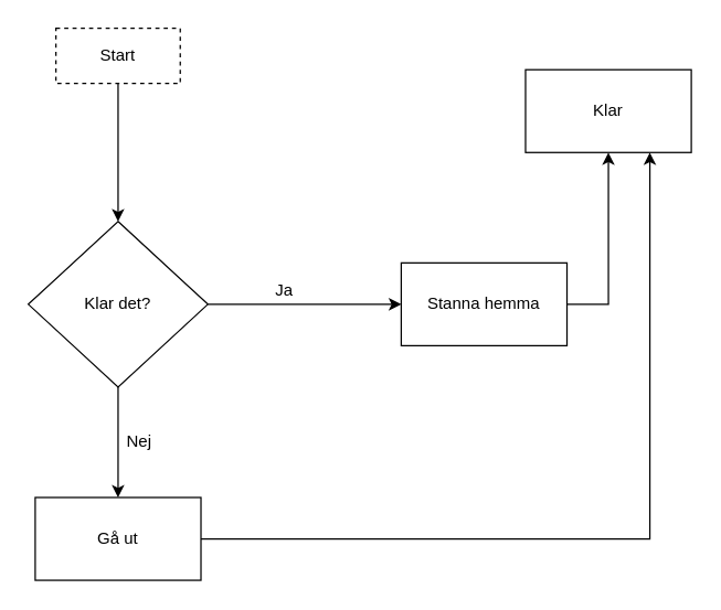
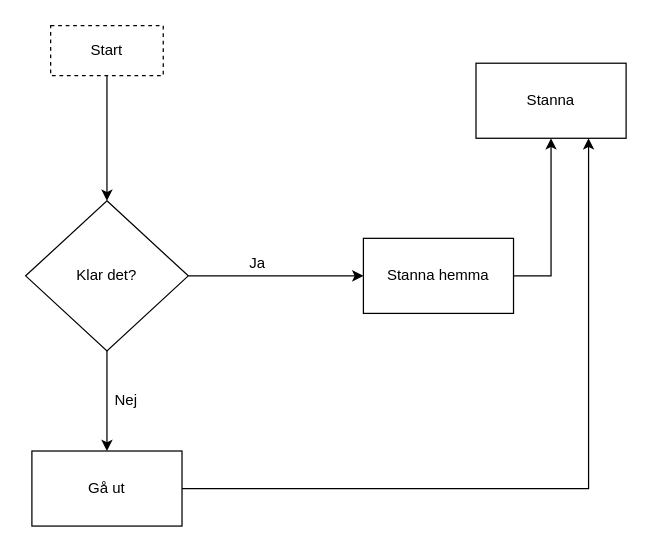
- <mxCell id="13" value="Klar" style="rounded=0;whiteSpace=wrap;html=1;" vertex="1" parent="1"><mxGeometry x="380" y="50" width="120" height="60" as="geometry" /></mxCell>
+ <mxCell id="13" value="Stanna" style="rounded=0;whiteSpace=wrap;html=1;" vertex="1" parent="1"><mxGeometry x="380" y="50" width="120" height="60" as="geometry" /></mxCell>
